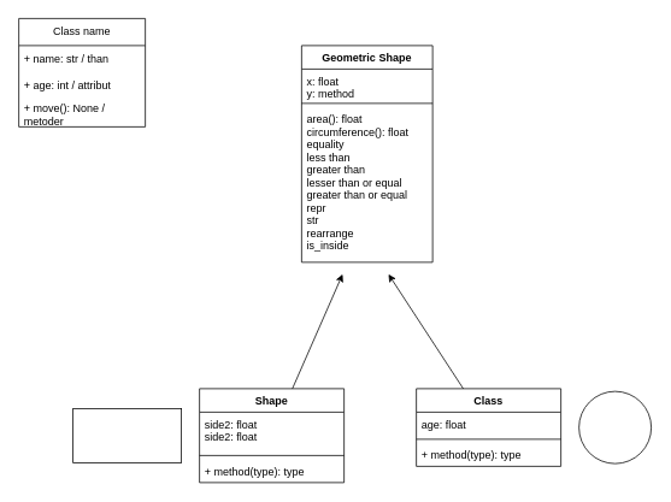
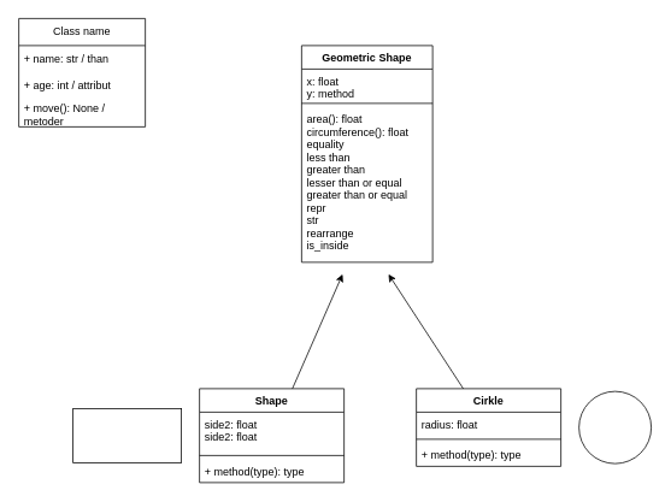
- <mxCell id="16" value="Class" style="swimlane;fontStyle=1;align=center;verticalAlign=top;childLayout=stackLayout;horizontal=1;startSize=26;horizontalStack=0;resizeParent=1;resizeParentMax=0;resizeLast=0;collapsible=1;marginBottom=0;" vertex="1" parent="1"><mxGeometry x="460" y="430" width="160" height="86" as="geometry"><mxRectangle x="320" y="90" width="100" height="30" as="alternateBounds" /></mxGeometry></mxCell>
+ <mxCell id="16" value="Cirkle" style="swimlane;fontStyle=1;align=center;verticalAlign=top;childLayout=stackLayout;horizontal=1;startSize=26;horizontalStack=0;resizeParent=1;resizeParentMax=0;resizeLast=0;collapsible=1;marginBottom=0;" vertex="1" parent="1"><mxGeometry x="460" y="430" width="160" height="86" as="geometry"><mxRectangle x="320" y="90" width="100" height="30" as="alternateBounds" /></mxGeometry></mxCell>
- <mxCell id="17" value="age: float" style="text;strokeColor=none;fillColor=none;align=left;verticalAlign=top;spacingLeft=4;spacingRight=4;overflow=hidden;rotatable=0;points=[[0,0.5],[1,0.5]];portConstraint=eastwest;" vertex="1" parent="16"><mxGeometry y="26" width="160" height="26" as="geometry" /></mxCell>
+ <mxCell id="17" value="radius: float" style="text;strokeColor=none;fillColor=none;align=left;verticalAlign=top;spacingLeft=4;spacingRight=4;overflow=hidden;rotatable=0;points=[[0,0.5],[1,0.5]];portConstraint=eastwest;" vertex="1" parent="16"><mxGeometry y="26" width="160" height="26" as="geometry" /></mxCell>
